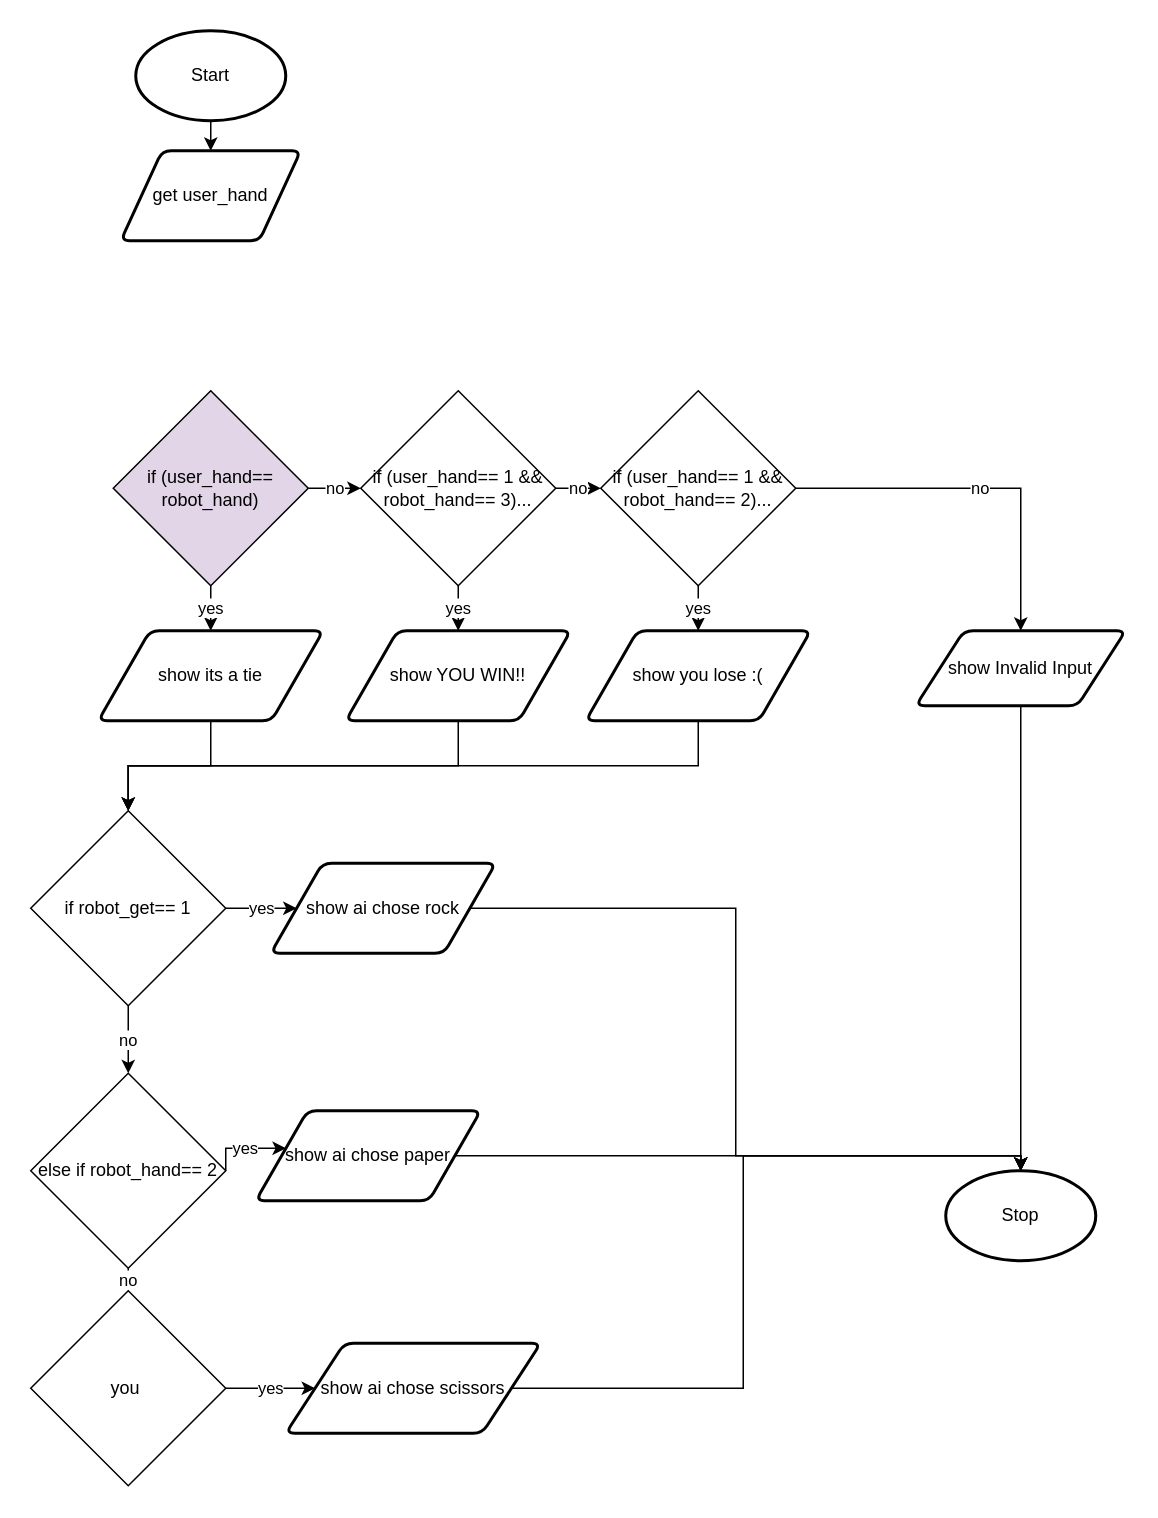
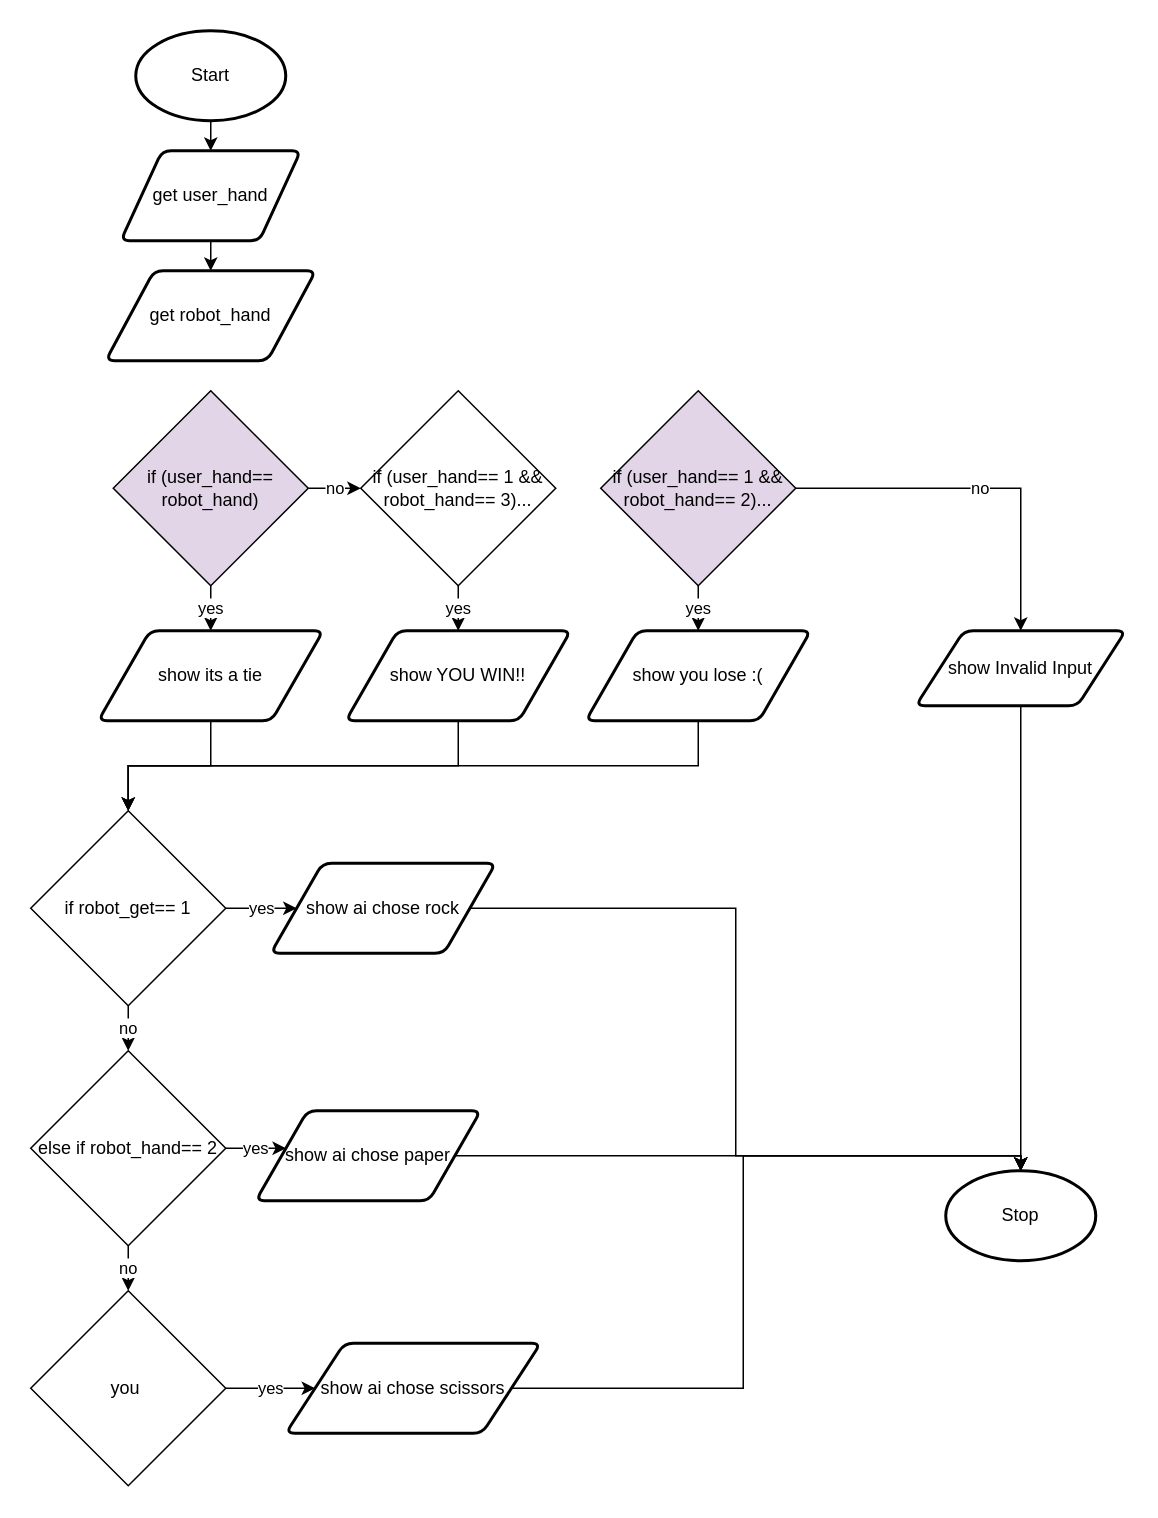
+ <mxCell id="4" style="edgeStyle=none;html=1;exitX=0.5;exitY=1;exitDx=0;exitDy=0;entryX=0.5;entryY=0;entryDx=0;entryDy=0;" parent="1" source="5" target="7" edge="1"><mxGeometry relative="1" as="geometry" /></mxCell>
+ <mxCell id="7" value="get robot_hand" style="shape=parallelogram;html=1;strokeWidth=2;perimeter=parallelogramPerimeter;whiteSpace=wrap;rounded=1;arcSize=12;size=0.23;" parent="1" vertex="1"><mxGeometry x="70" y="180" width="140" height="60" as="geometry" /></mxCell>
- <mxCell id="11" value="no" style="edgeStyle=none;html=1;exitX=1;exitY=0.5;exitDx=0;exitDy=0;entryX=0;entryY=0.5;entryDx=0;entryDy=0;" parent="1" source="13" target="23" edge="1"><mxGeometry relative="1" as="geometry" /></mxCell>
- <mxCell id="23" value="if (user_hand== 1 &amp;amp;&amp;amp; robot_hand== 2)..." style="rhombus;whiteSpace=wrap;html=1;" parent="1" vertex="1"><mxGeometry x="400" y="260" width="130" height="130" as="geometry" /></mxCell>
+ <mxCell id="23" value="if (user_hand== 1 &amp;amp;&amp;amp; robot_hand== 2)..." style="rhombus;whiteSpace=wrap;html=1;fillColor=#e1d5e7;" parent="1" vertex="1"><mxGeometry x="400" y="260" width="130" height="130" as="geometry" /></mxCell>
- <mxCell id="30" value="else if robot_hand== 2" style="rhombus;whiteSpace=wrap;html=1;" parent="1" vertex="1"><mxGeometry x="20" y="715" width="130" height="130" as="geometry" /></mxCell>
+ <mxCell id="30" value="else if robot_hand== 2" style="rhombus;whiteSpace=wrap;html=1;" parent="1" vertex="1"><mxGeometry x="20" y="700" width="130" height="130" as="geometry" /></mxCell>
